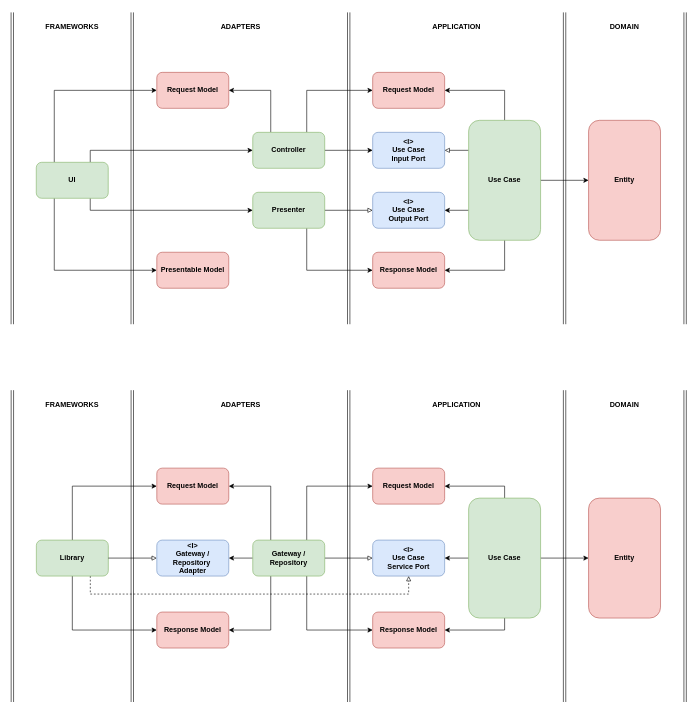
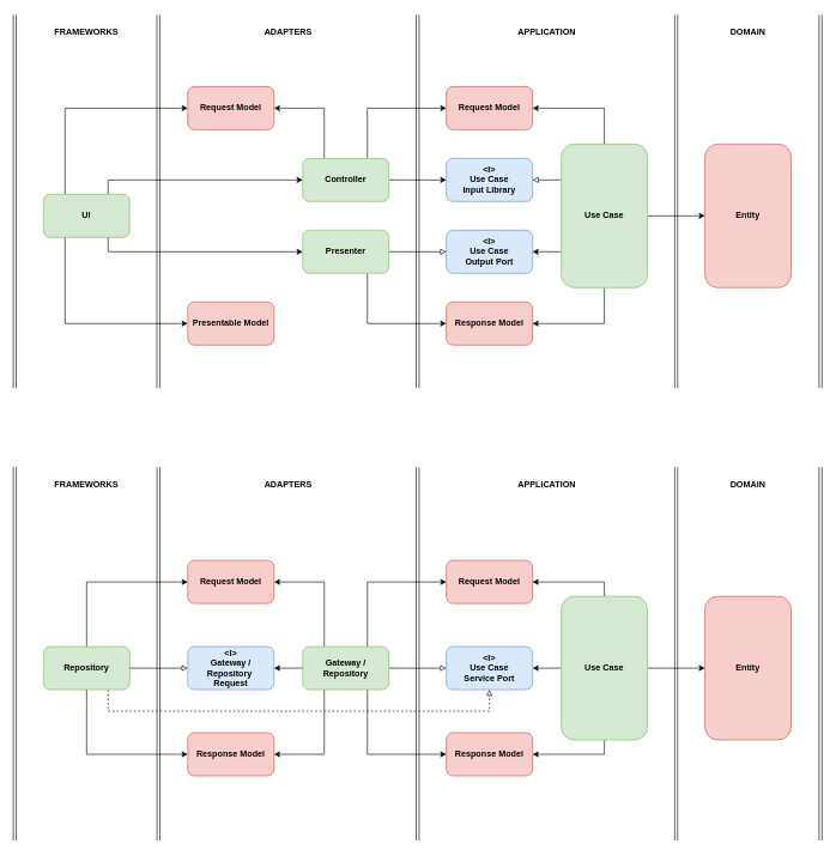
- <mxCell id="2" value="&amp;lt;I&amp;gt;&lt;br&gt;Use Case&lt;br&gt;Input Port" style="rounded=1;whiteSpace=wrap;html=1;fillColor=#dae8fc;strokeColor=#6c8ebf;fontStyle=1" vertex="1" parent="1"><mxGeometry x="621" y="220" width="120" height="60" as="geometry" /></mxCell>
+ <mxCell id="2" value="&amp;lt;I&amp;gt;&lt;br&gt;Use Case&lt;br&gt;Input Library" style="rounded=1;whiteSpace=wrap;html=1;fillColor=#dae8fc;strokeColor=#6c8ebf;fontStyle=1" vertex="1" parent="1"><mxGeometry x="621" y="220" width="120" height="60" as="geometry" /></mxCell>
- <mxCell id="61" value="&lt;div&gt;&lt;span style=&quot;background-color: transparent; color: light-dark(rgb(0, 0, 0), rgb(255, 255, 255));&quot;&gt;Library&lt;/span&gt;&lt;/div&gt;" style="rounded=1;whiteSpace=wrap;html=1;fillColor=#d5e8d4;strokeColor=#82b366;fontStyle=1" vertex="1" parent="1"><mxGeometry x="60.13" y="900" width="120" height="60" as="geometry" /></mxCell>
+ <mxCell id="61" value="&lt;div&gt;&lt;span style=&quot;background-color: transparent; color: light-dark(rgb(0, 0, 0), rgb(255, 255, 255));&quot;&gt;Repository&lt;/span&gt;&lt;/div&gt;" style="rounded=1;whiteSpace=wrap;html=1;fillColor=#d5e8d4;strokeColor=#82b366;fontStyle=1" vertex="1" parent="1"><mxGeometry x="60.13" y="900" width="120" height="60" as="geometry" /></mxCell>
- <mxCell id="63" value="&amp;lt;I&amp;gt;&lt;br&gt;&lt;div&gt;Gateway / Repository&amp;nbsp;&lt;/div&gt;&lt;div&gt;Adapter&lt;/div&gt;" style="rounded=1;whiteSpace=wrap;html=1;fillColor=#dae8fc;strokeColor=#6c8ebf;fontStyle=1" vertex="1" parent="1"><mxGeometry x="261" y="900" width="120" height="60" as="geometry" /></mxCell>
+ <mxCell id="63" value="&amp;lt;I&amp;gt;&lt;br&gt;&lt;div&gt;Gateway / Repository&amp;nbsp;&lt;/div&gt;&lt;div&gt;Request&lt;/div&gt;" style="rounded=1;whiteSpace=wrap;html=1;fillColor=#dae8fc;strokeColor=#6c8ebf;fontStyle=1" vertex="1" parent="1"><mxGeometry x="261" y="900" width="120" height="60" as="geometry" /></mxCell>
